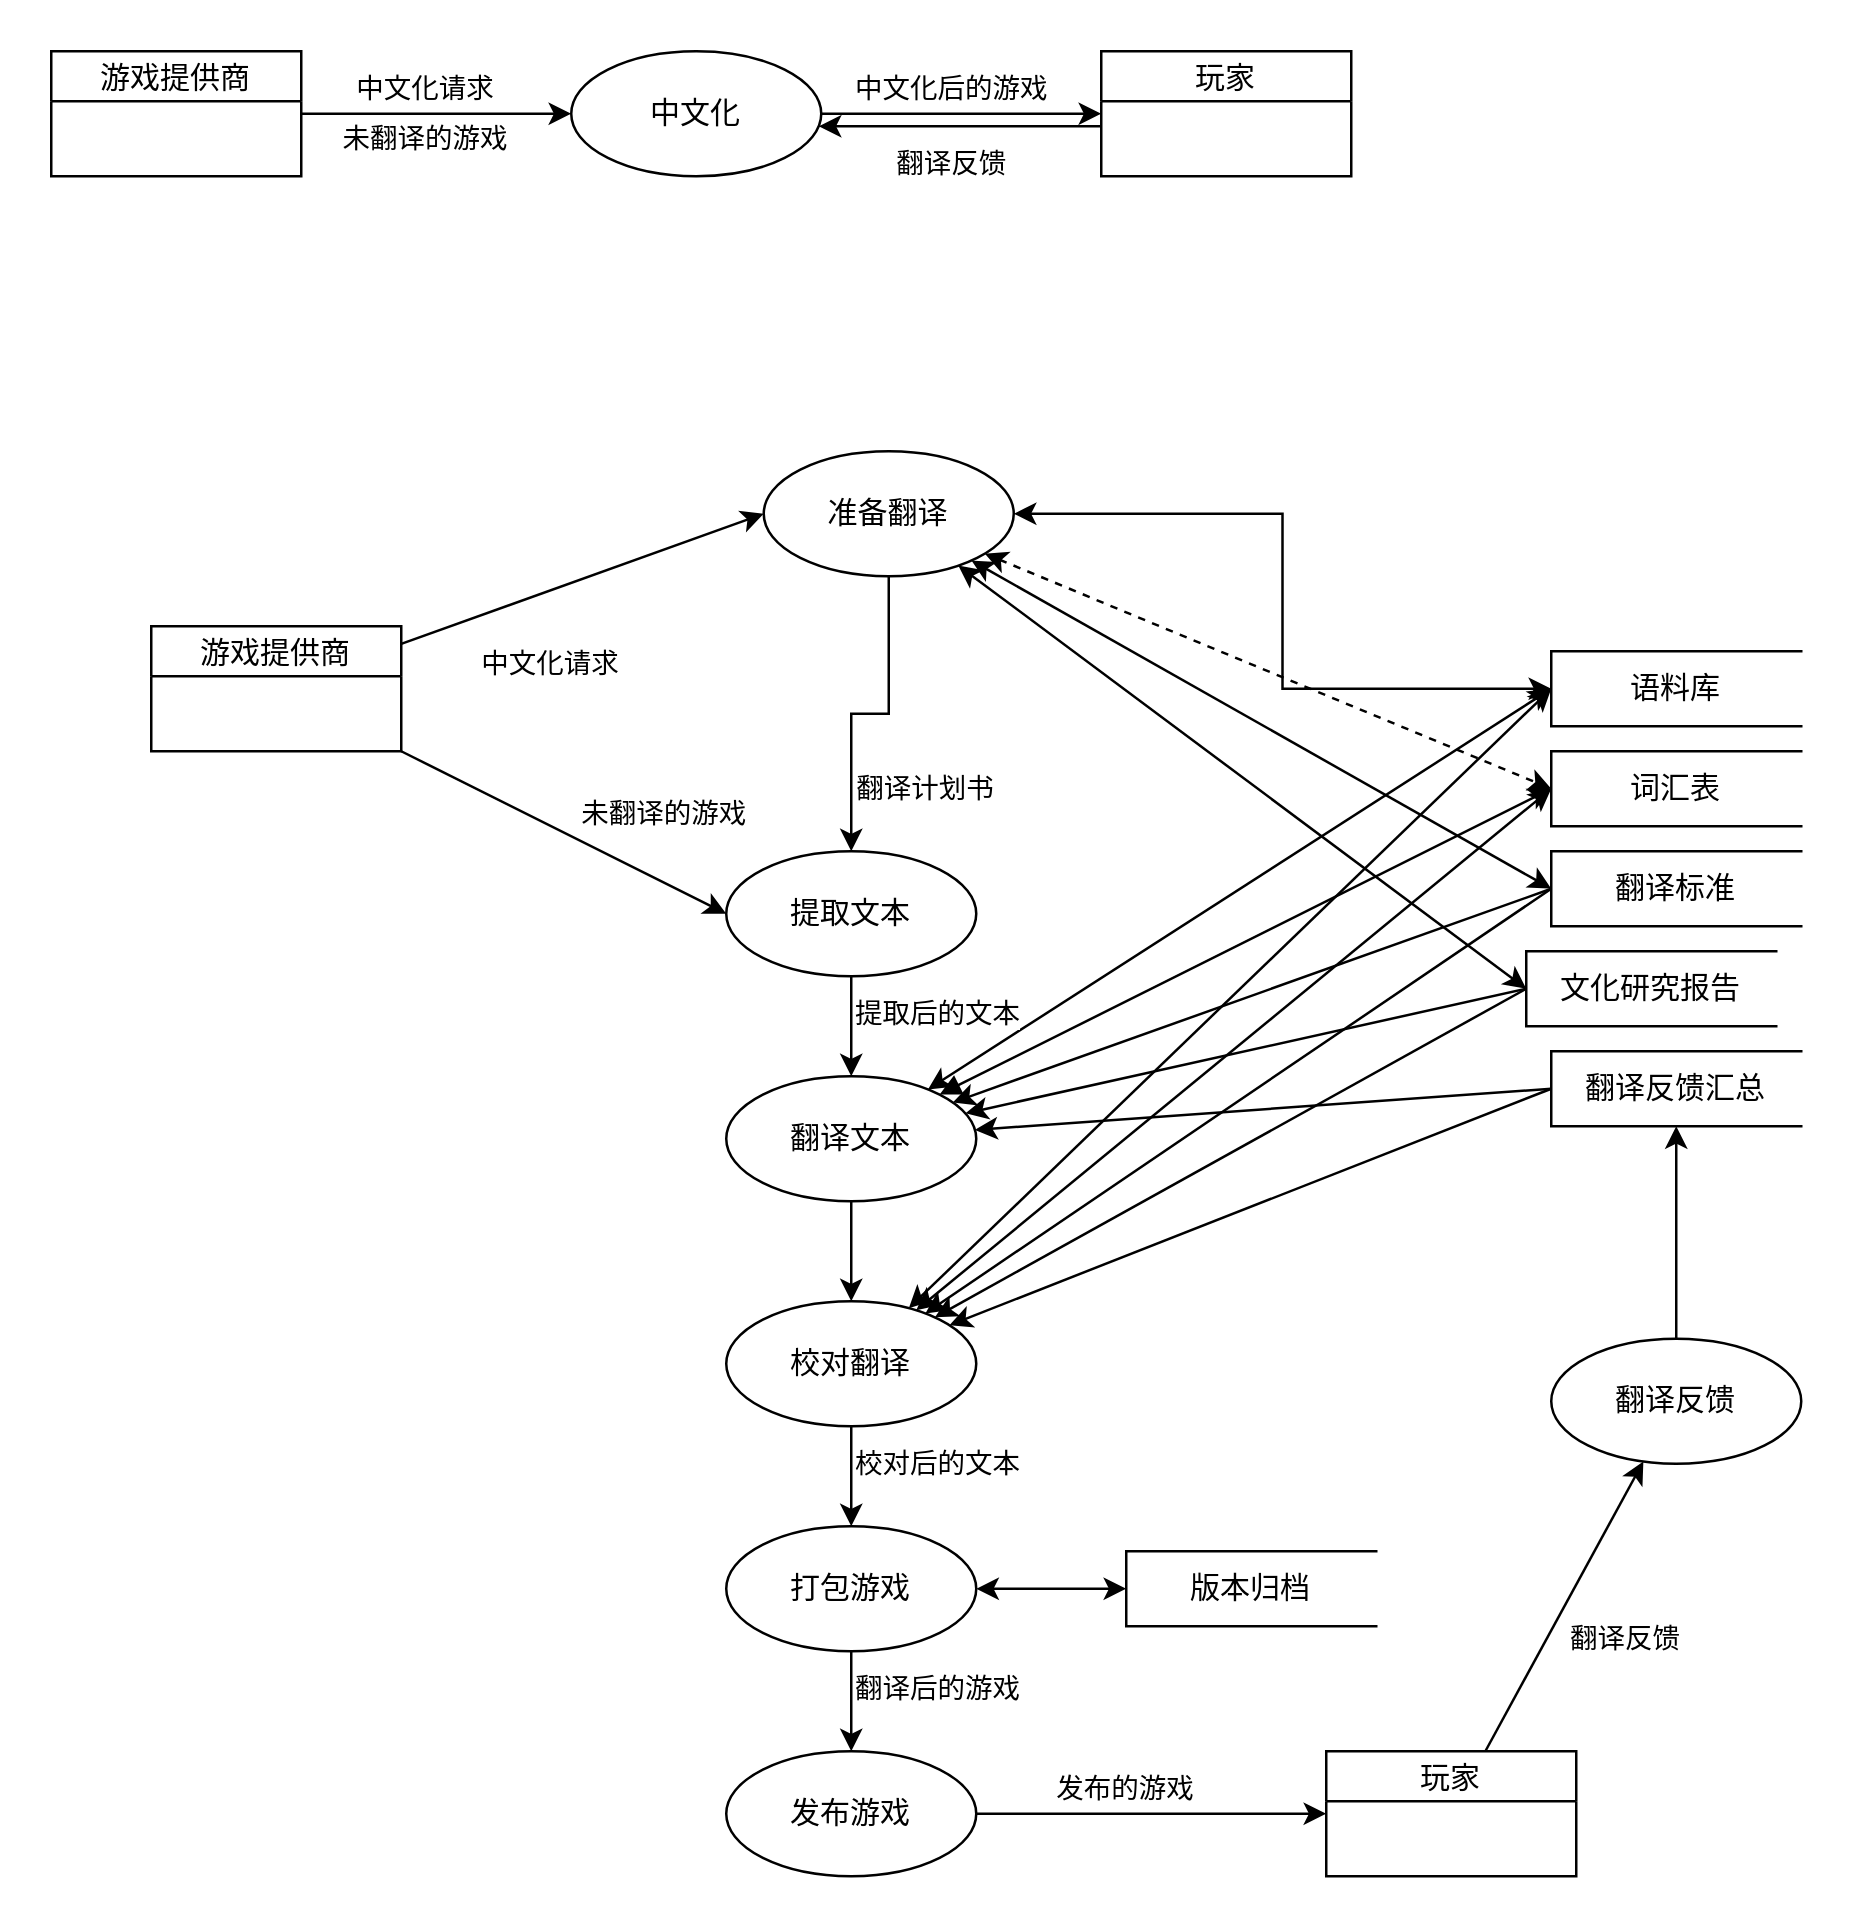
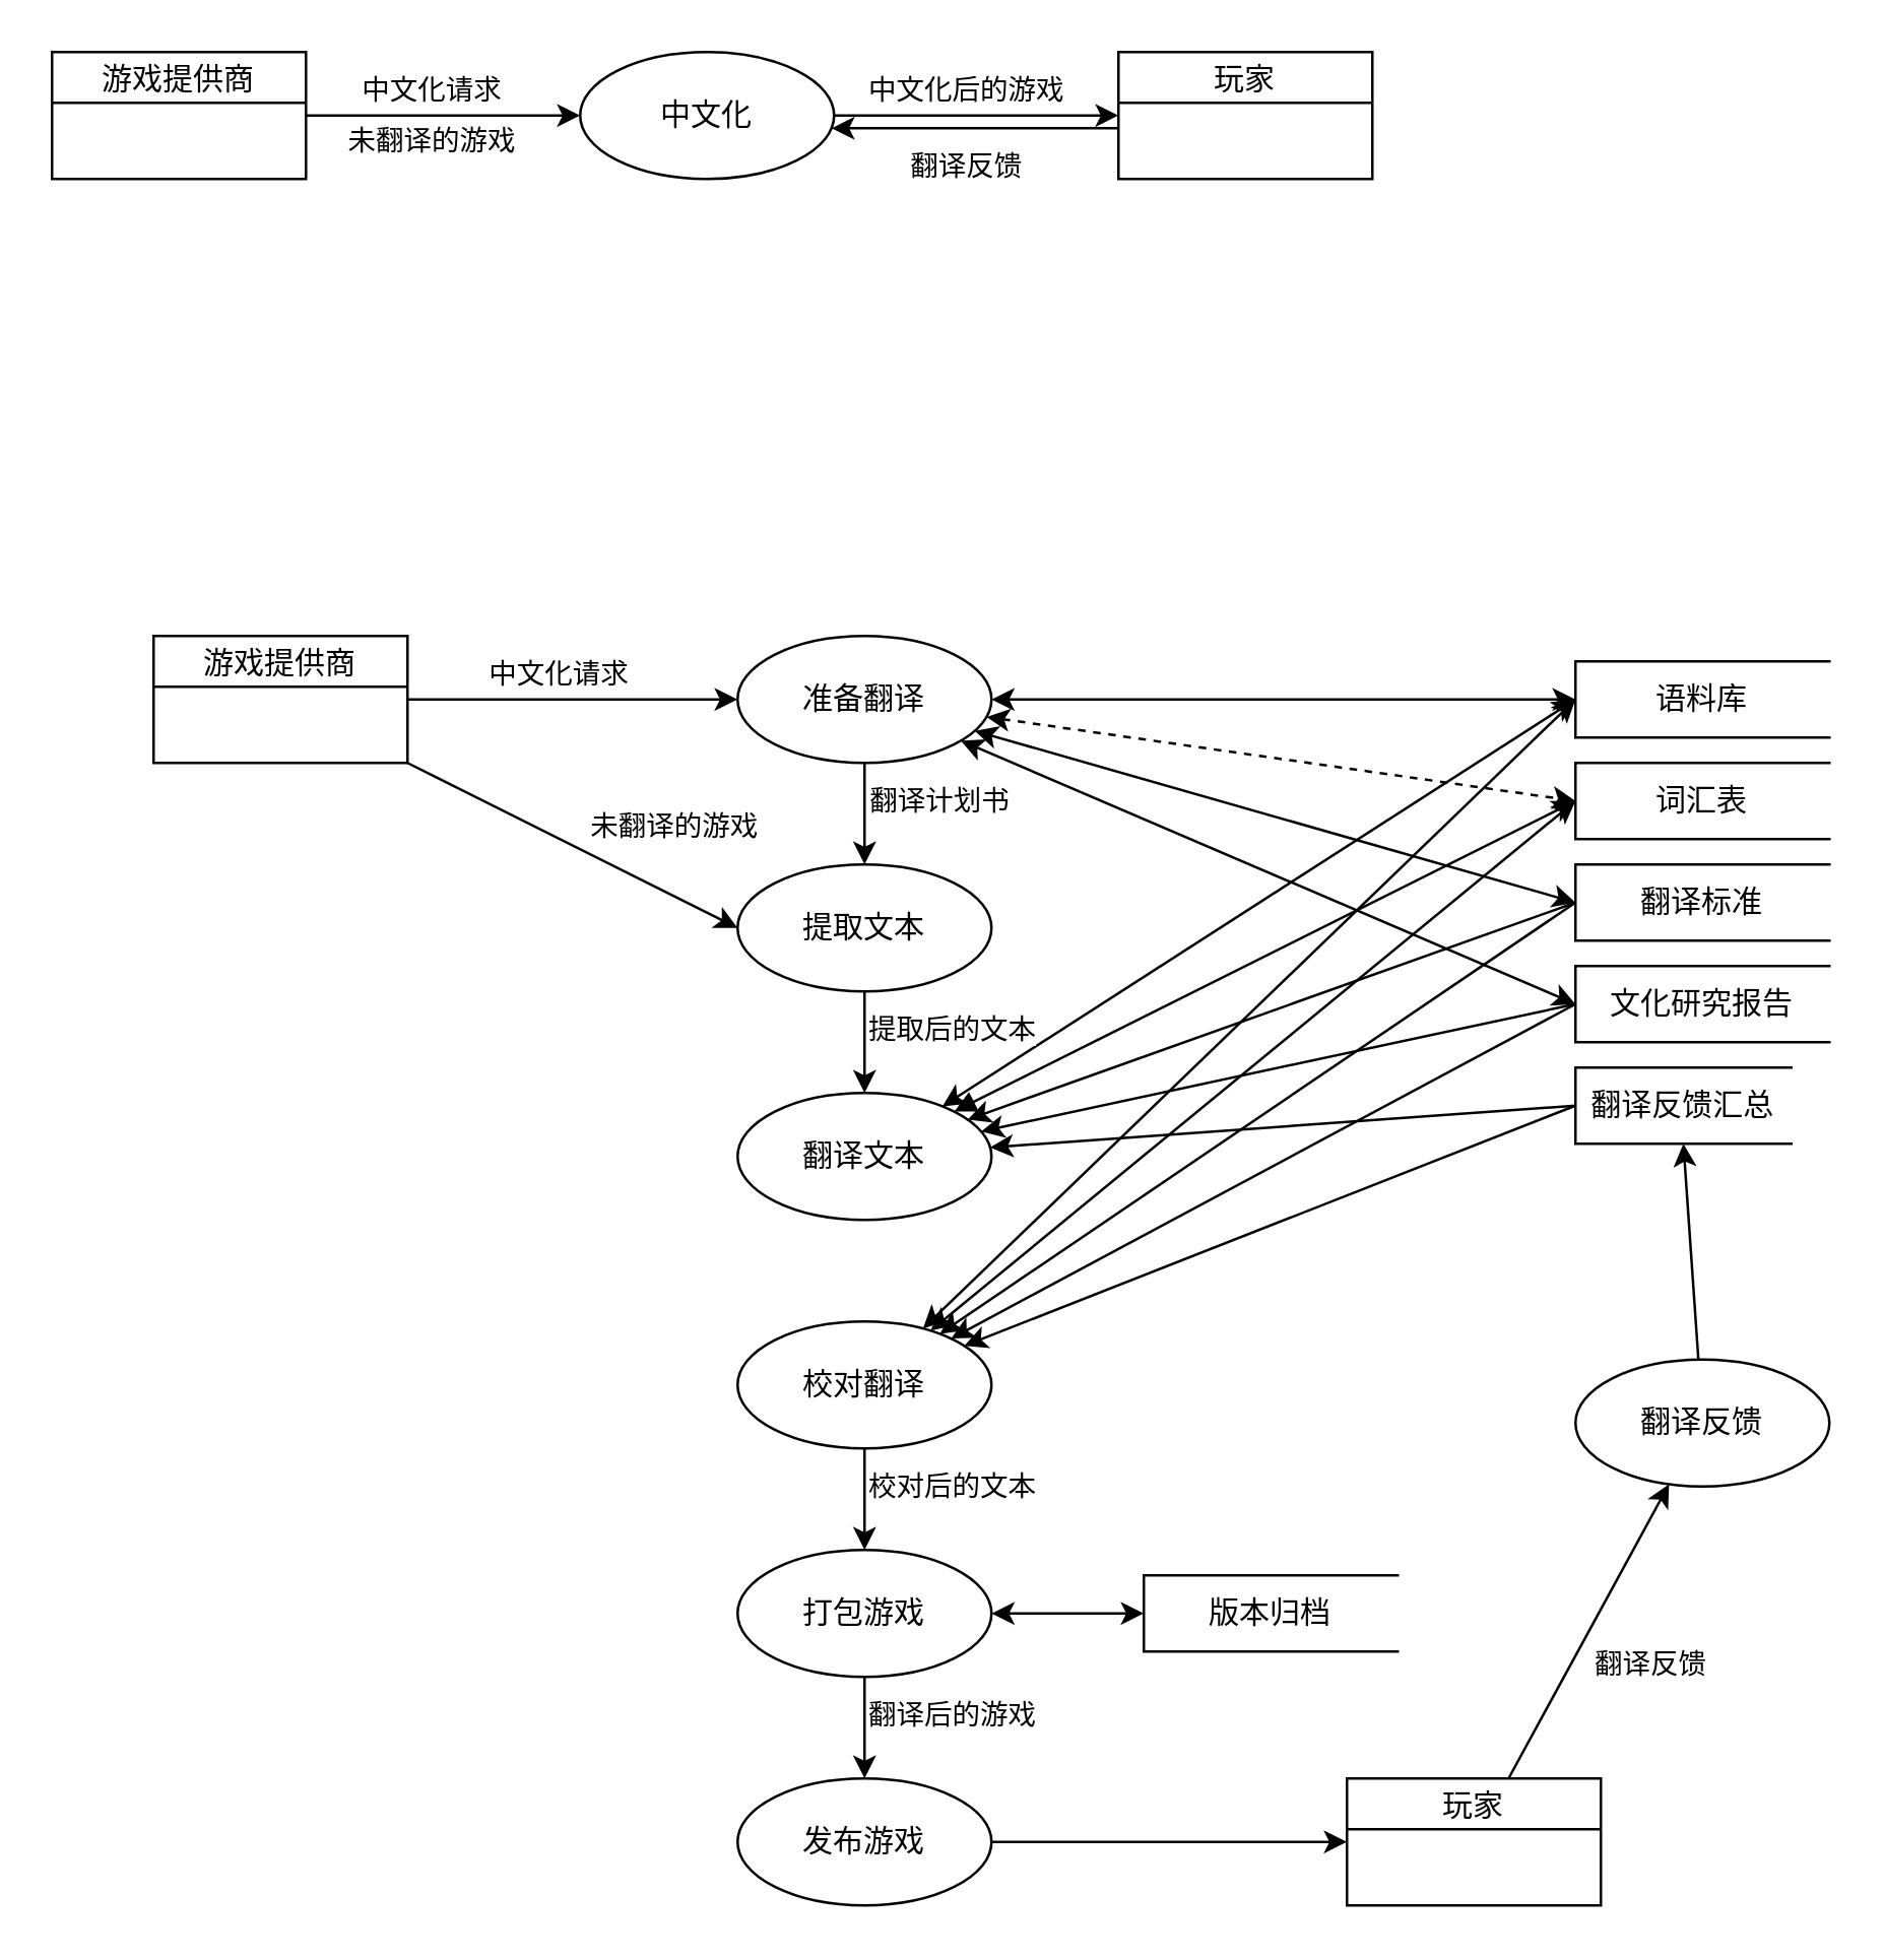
- <mxCell id="43" value="准备翻译" style="shape=ellipse;html=1;dashed=0;whiteSpace=wrap;perimeter=ellipsePerimeter;" vertex="1" parent="1"><mxGeometry x="305" y="180" width="100" height="50" as="geometry" /></mxCell>
+ <mxCell id="43" value="准备翻译" style="shape=ellipse;html=1;dashed=0;whiteSpace=wrap;perimeter=ellipsePerimeter;" vertex="1" parent="1"><mxGeometry x="290" y="250" width="100" height="50" as="geometry" /></mxCell>
- <mxCell id="51" value="文化研究报告" style="html=1;dashed=0;whiteSpace=wrap;shape=partialRectangle;right=0;" vertex="1" parent="1"><mxGeometry x="610" y="380" width="100" height="30" as="geometry" /></mxCell>
+ <mxCell id="51" value="文化研究报告" style="html=1;dashed=0;whiteSpace=wrap;shape=partialRectangle;right=0;" vertex="1" parent="1"><mxGeometry x="620" y="380" width="100" height="30" as="geometry" /></mxCell>
- <mxCell id="53" value="翻译反馈汇总" style="html=1;dashed=0;whiteSpace=wrap;shape=partialRectangle;right=0;" vertex="1" parent="1"><mxGeometry x="620" y="420" width="100" height="30" as="geometry" /></mxCell>
+ <mxCell id="53" value="翻译反馈汇总" style="html=1;dashed=0;whiteSpace=wrap;shape=partialRectangle;right=0;" vertex="1" parent="1"><mxGeometry x="620" y="420" width="85" height="30" as="geometry" /></mxCell>
- <mxCell id="14" style="edgeStyle=orthogonalEdgeStyle;rounded=0;orthogonalLoop=1;jettySize=auto;html=1;" edge="1" parent="1" source="20" target="27"><mxGeometry relative="1" as="geometry" /></mxCell>
- <mxCell id="52" value="发布的游戏" style="text;html=1;align=center;verticalAlign=middle;whiteSpace=wrap;rounded=0;fontFamily=Helvetica;fontSize=11;fontColor=default;labelBackgroundColor=default;" vertex="1" parent="1"><mxGeometry x="420" y="700" width="60" height="30" as="geometry" /></mxCell>
